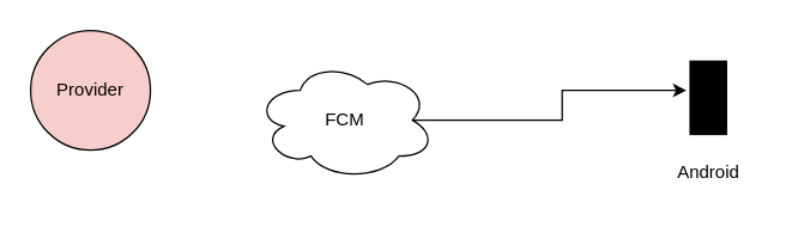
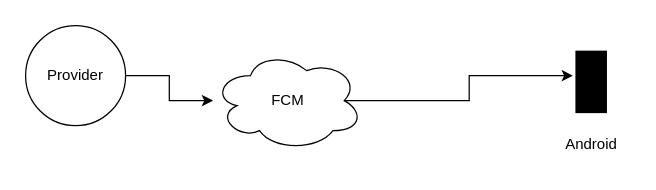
- <mxCell id="3" value="Provider" style="ellipse;whiteSpace=wrap;html=1;aspect=fixed;fillColor=#f8cecc;" vertex="1" parent="1"><mxGeometry x="20" y="20" width="80" height="80" as="geometry" /></mxCell>
+ <mxCell id="3" value="Provider" style="ellipse;whiteSpace=wrap;html=1;aspect=fixed;" vertex="1" parent="1"><mxGeometry x="20" y="20" width="80" height="80" as="geometry" /></mxCell>
+ <mxCell id="2" style="edgeStyle=orthogonalEdgeStyle;rounded=0;orthogonalLoop=1;jettySize=auto;html=1;exitX=1;exitY=0.5;exitDx=0;exitDy=0;" edge="1" parent="1" source="3" target="4"><mxGeometry relative="1" as="geometry" /></mxCell>
